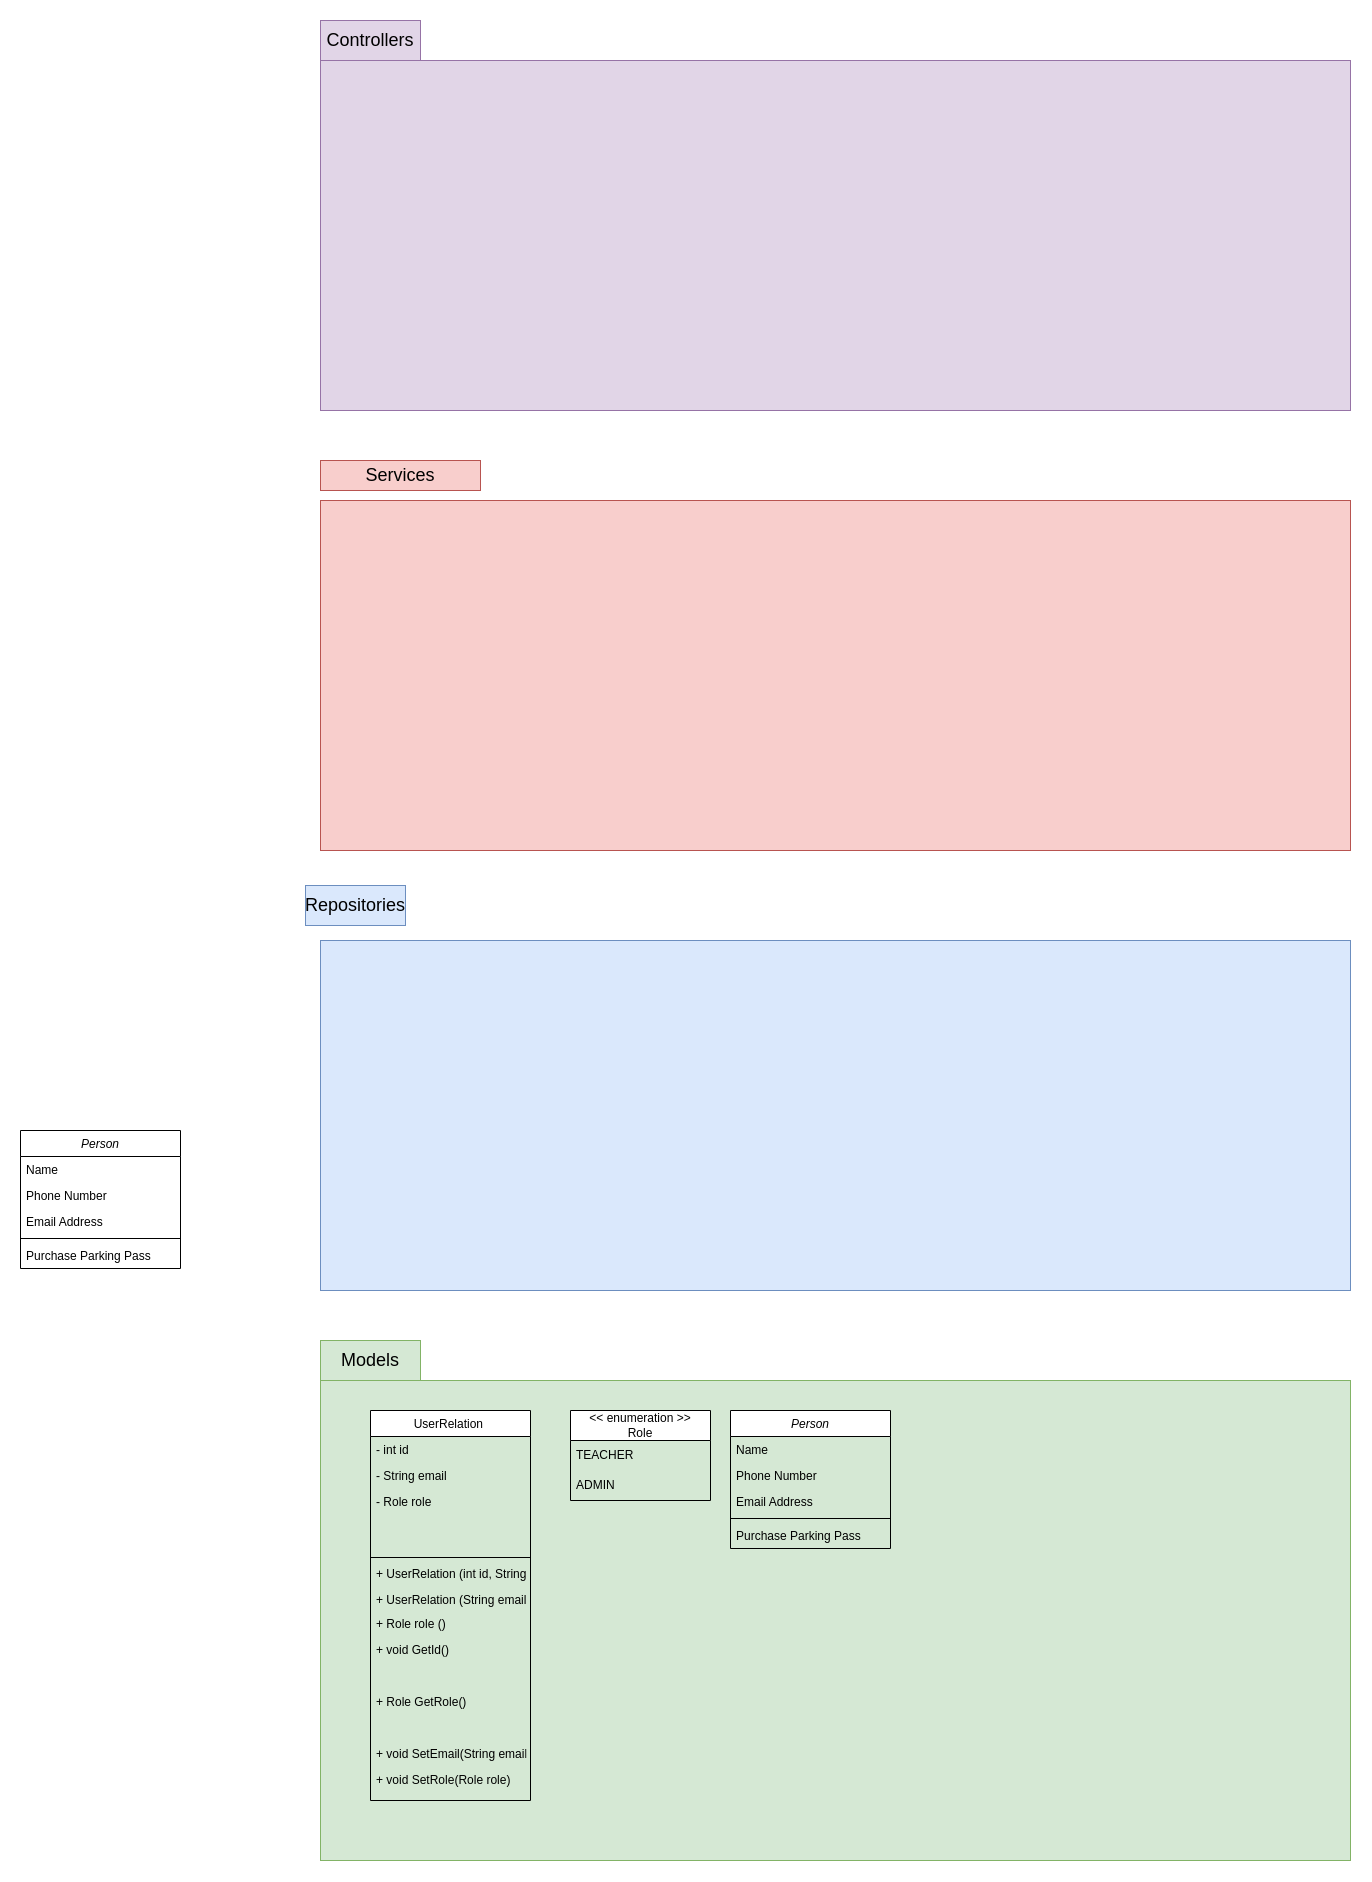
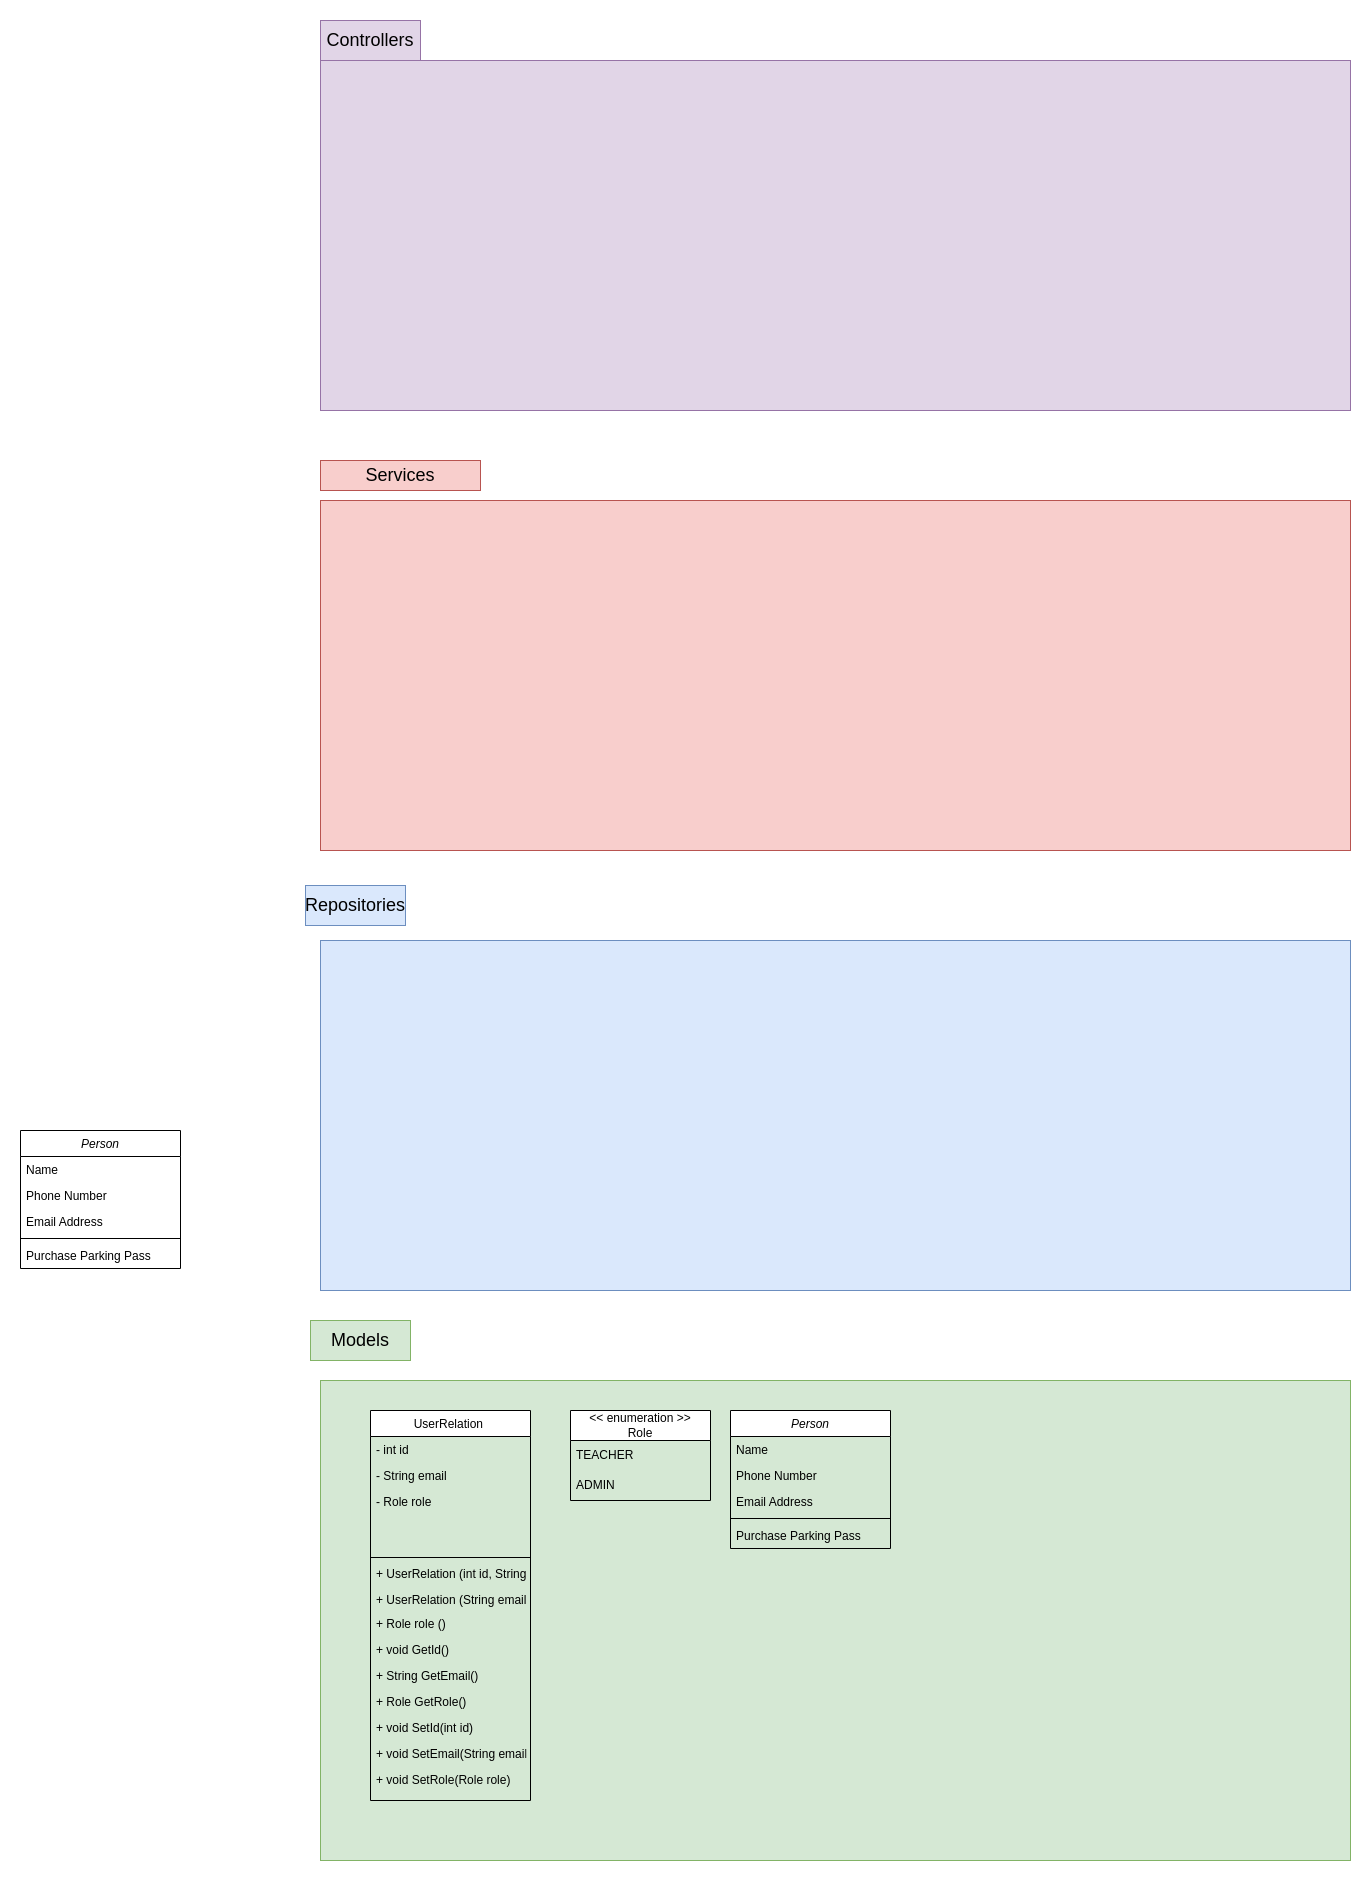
- <mxCell id="9" value="Models" style="text;html=1;strokeColor=#82b366;fillColor=#d5e8d4;align=center;verticalAlign=middle;whiteSpace=wrap;rounded=0;fontSize=18;" vertex="1" parent="1"><mxGeometry x="320" y="1340" width="100" height="40" as="geometry" /></mxCell>
+ <mxCell id="9" value="Models" style="text;html=1;strokeColor=#82b366;fillColor=#d5e8d4;align=center;verticalAlign=middle;whiteSpace=wrap;rounded=0;fontSize=18;" vertex="1" parent="1"><mxGeometry x="310" y="1320" width="100" height="40" as="geometry" /></mxCell>
+ <mxCell id="28" value="+ String GetEmail()" style="text;align=left;verticalAlign=top;spacingLeft=4;spacingRight=4;overflow=hidden;rotatable=0;points=[[0,0.5],[1,0.5]];portConstraint=eastwest;rounded=0;shadow=0;html=0;" vertex="1" parent="1"><mxGeometry x="370" y="1662" width="160" height="26" as="geometry" /></mxCell>
+ <mxCell id="30" value="+ void SetId(int id)&#10;" style="text;align=left;verticalAlign=top;spacingLeft=4;spacingRight=4;overflow=hidden;rotatable=0;points=[[0,0.5],[1,0.5]];portConstraint=eastwest;rounded=0;shadow=0;html=0;" vertex="1" parent="1"><mxGeometry x="370" y="1714" width="160" height="26" as="geometry" /></mxCell>
